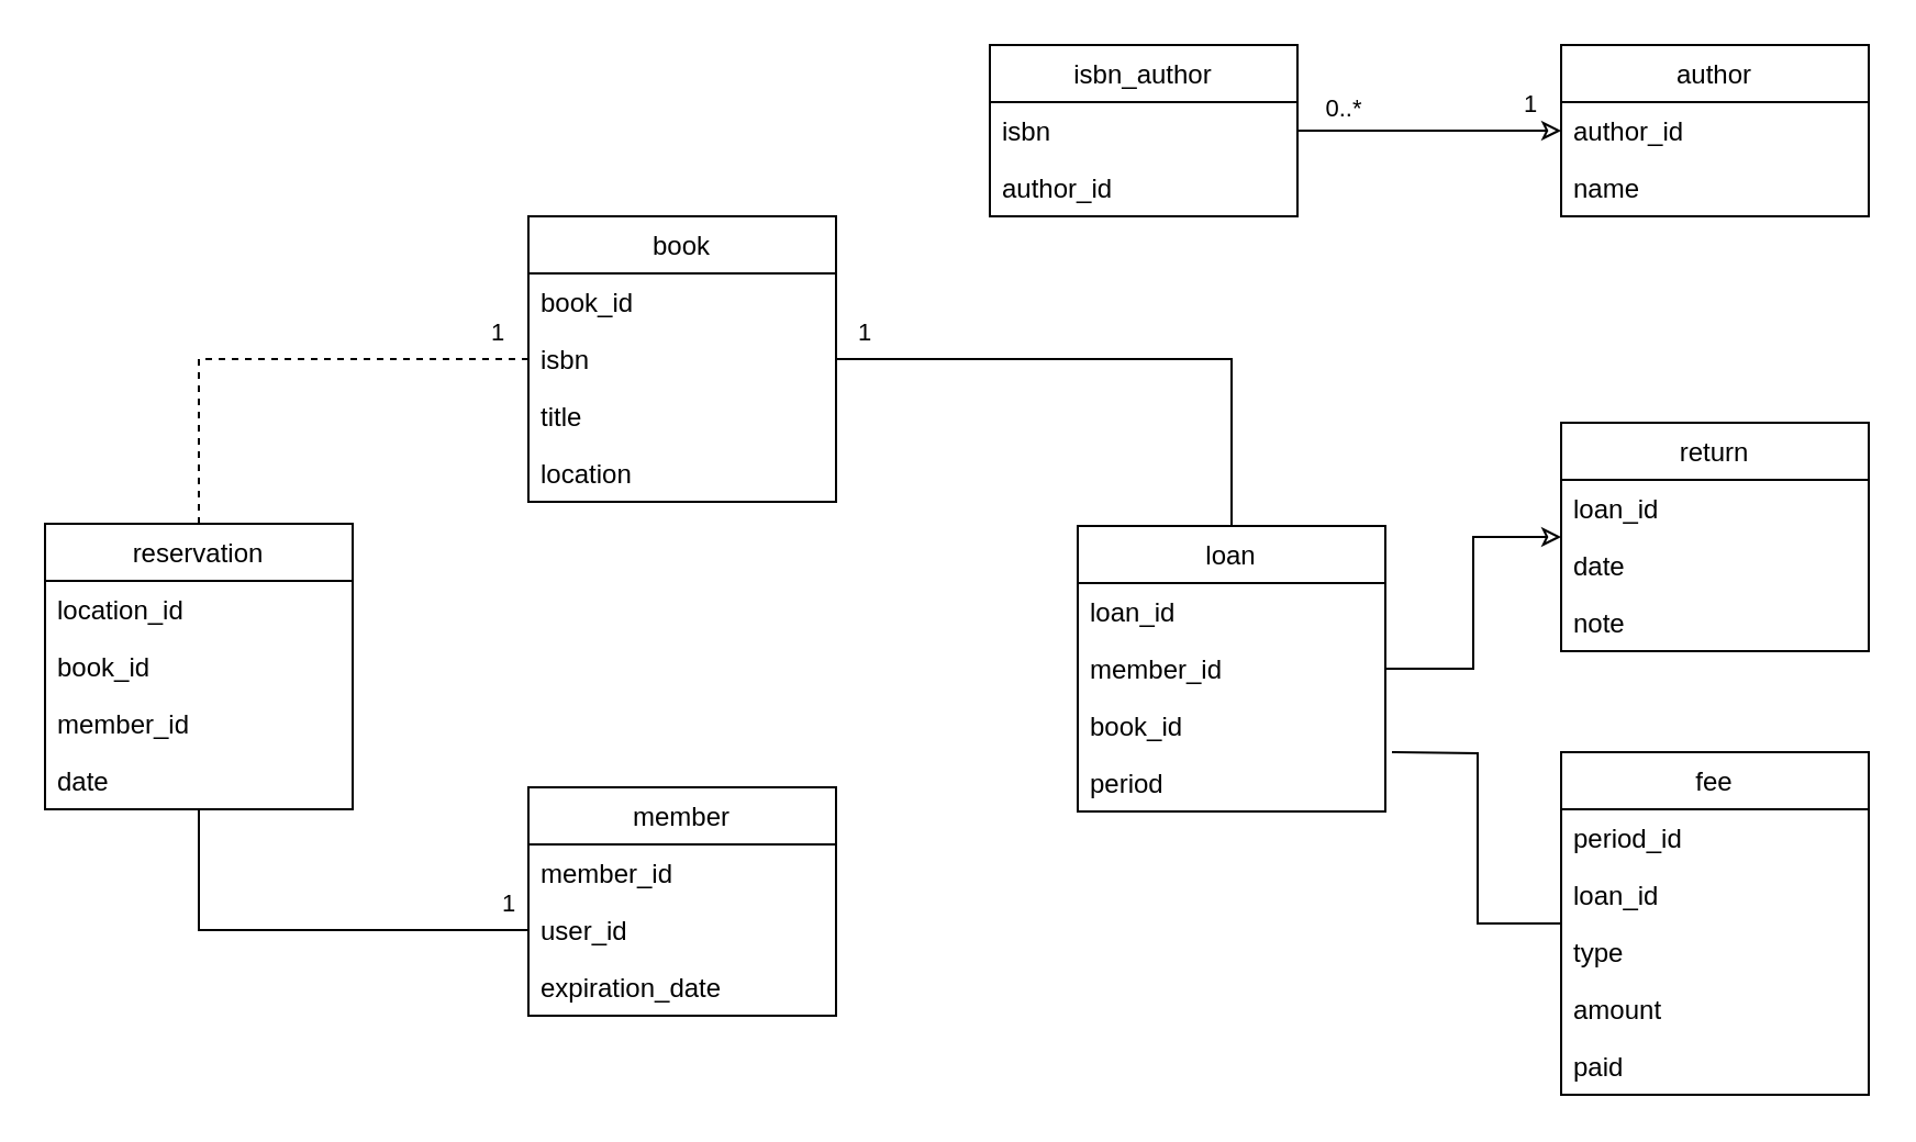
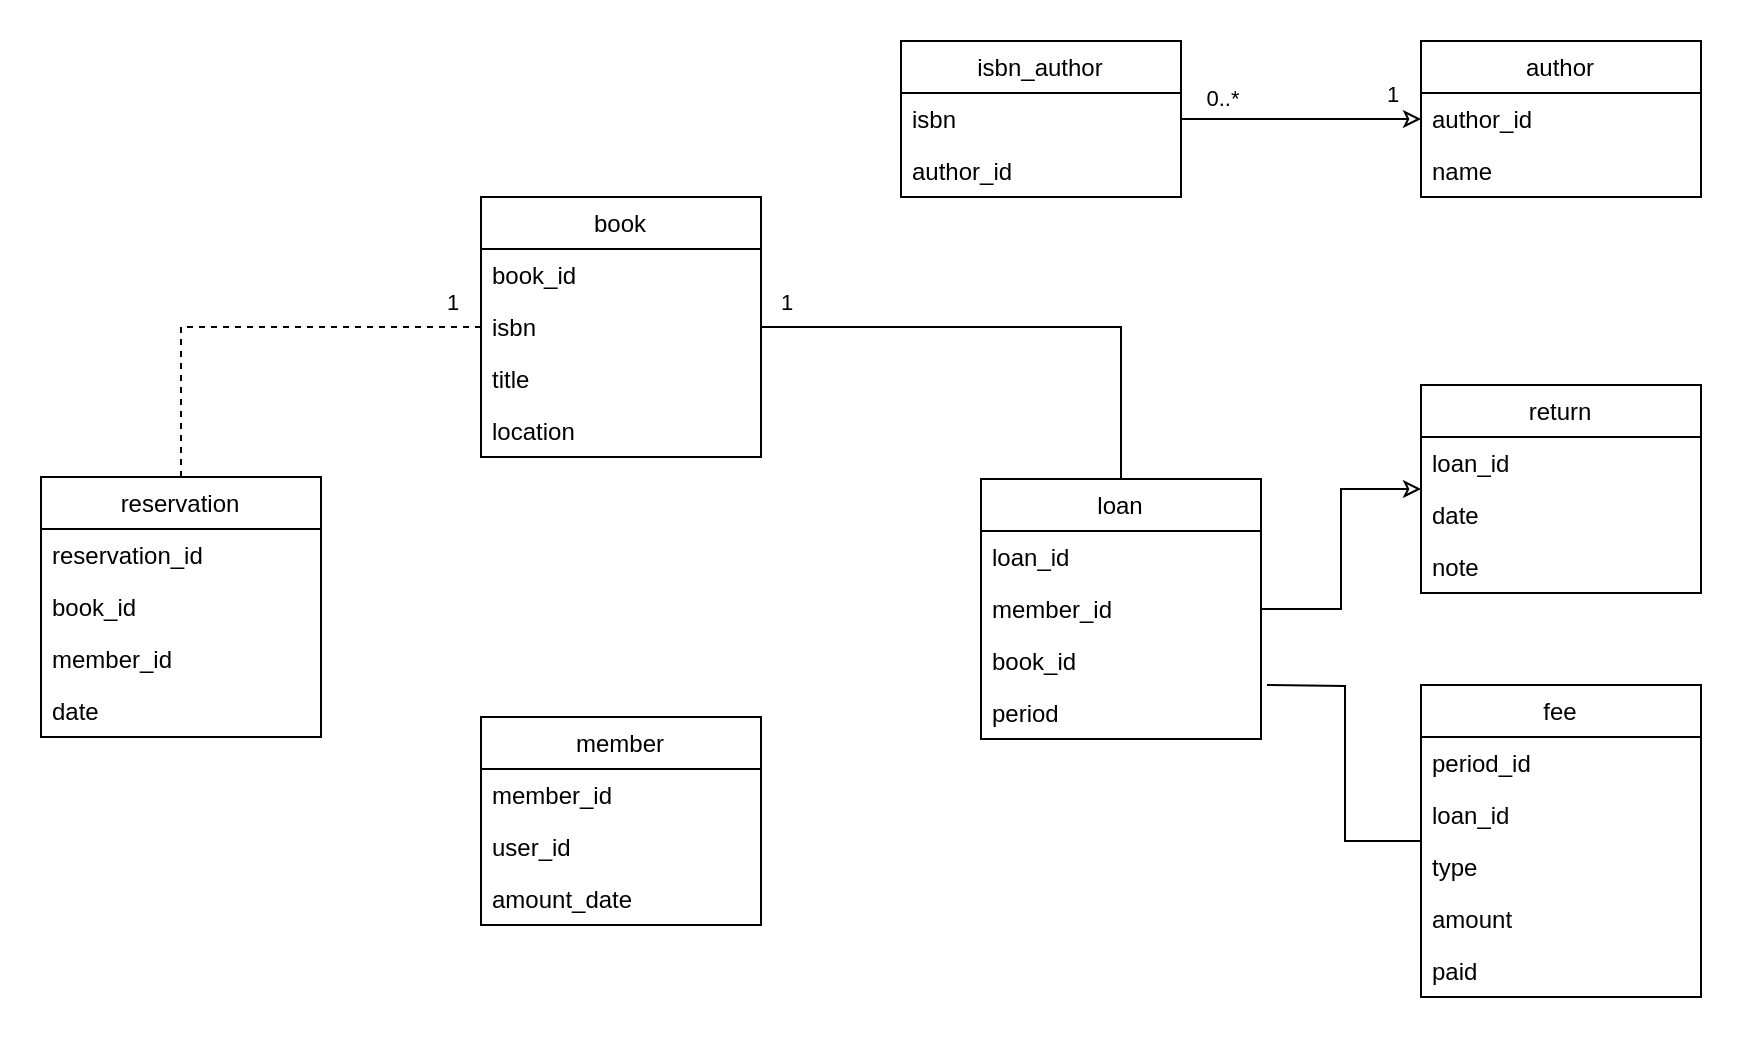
- <mxCell id="44" value="location_id" style="text;strokeColor=none;fillColor=none;align=left;verticalAlign=top;spacingLeft=4;spacingRight=4;overflow=hidden;rotatable=0;points=[[0,0.5],[1,0.5]];portConstraint=eastwest;" vertex="1" parent="43"><mxGeometry y="26" width="140" height="26" as="geometry" /></mxCell>
+ <mxCell id="44" value="reservation_id" style="text;strokeColor=none;fillColor=none;align=left;verticalAlign=top;spacingLeft=4;spacingRight=4;overflow=hidden;rotatable=0;points=[[0,0.5],[1,0.5]];portConstraint=eastwest;" vertex="1" parent="43"><mxGeometry y="26" width="140" height="26" as="geometry" /></mxCell>
- <mxCell id="41" style="edgeStyle=orthogonalEdgeStyle;rounded=0;orthogonalLoop=1;jettySize=auto;html=1;entryX=0;entryY=0.5;entryDx=0;entryDy=0;endArrow=none;endFill=0;" edge="1" parent="1" source="43" target="20"><mxGeometry relative="1" as="geometry" /></mxCell>
- <mxCell id="42" value="1" style="edgeLabel;html=1;align=center;verticalAlign=middle;resizable=0;points=[];" vertex="1" connectable="0" parent="41"><mxGeometry x="0.873" y="1" relative="1" as="geometry"><mxPoint x="3.33" y="-12" as="offset" /></mxGeometry></mxCell>
- <mxCell id="21" value="expiration_date" style="text;strokeColor=none;fillColor=none;align=left;verticalAlign=top;spacingLeft=4;spacingRight=4;overflow=hidden;rotatable=0;points=[[0,0.5],[1,0.5]];portConstraint=eastwest;" vertex="1" parent="18"><mxGeometry y="78" width="140" height="26" as="geometry" /></mxCell>
+ <mxCell id="21" value="amount_date" style="text;strokeColor=none;fillColor=none;align=left;verticalAlign=top;spacingLeft=4;spacingRight=4;overflow=hidden;rotatable=0;points=[[0,0.5],[1,0.5]];portConstraint=eastwest;" vertex="1" parent="18"><mxGeometry y="78" width="140" height="26" as="geometry" /></mxCell>
